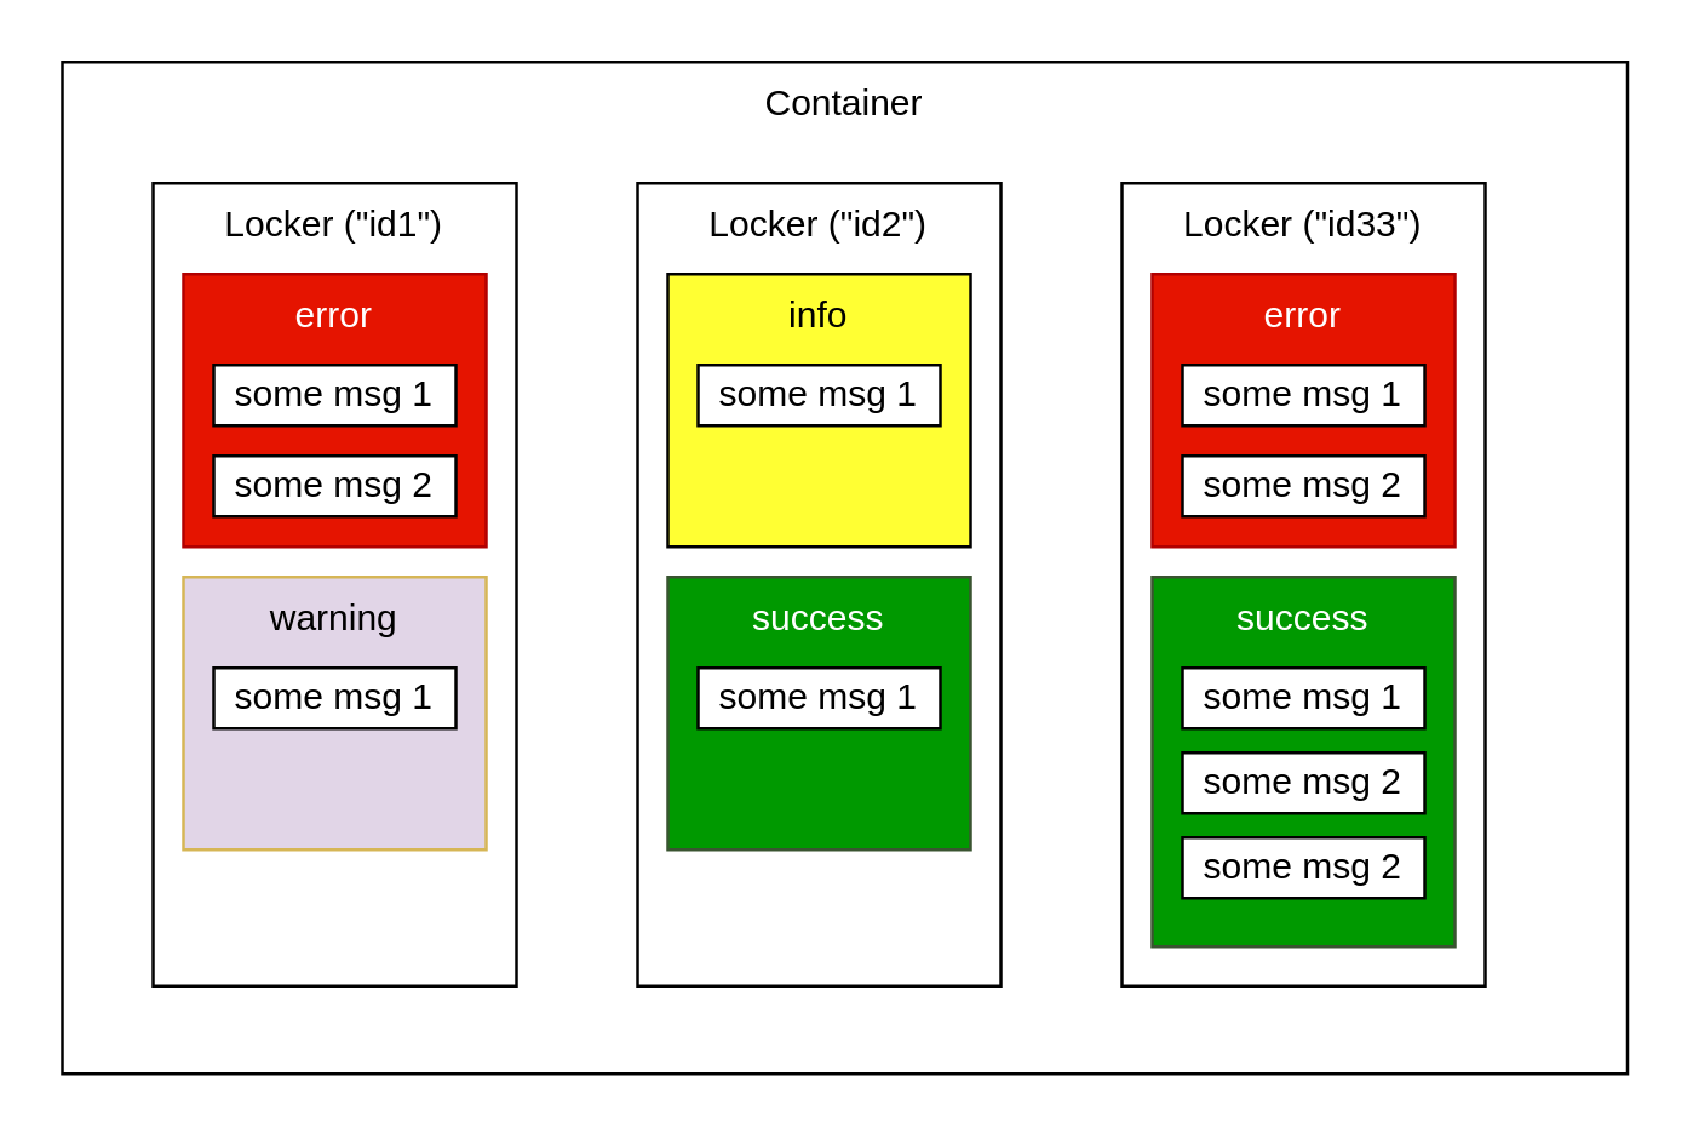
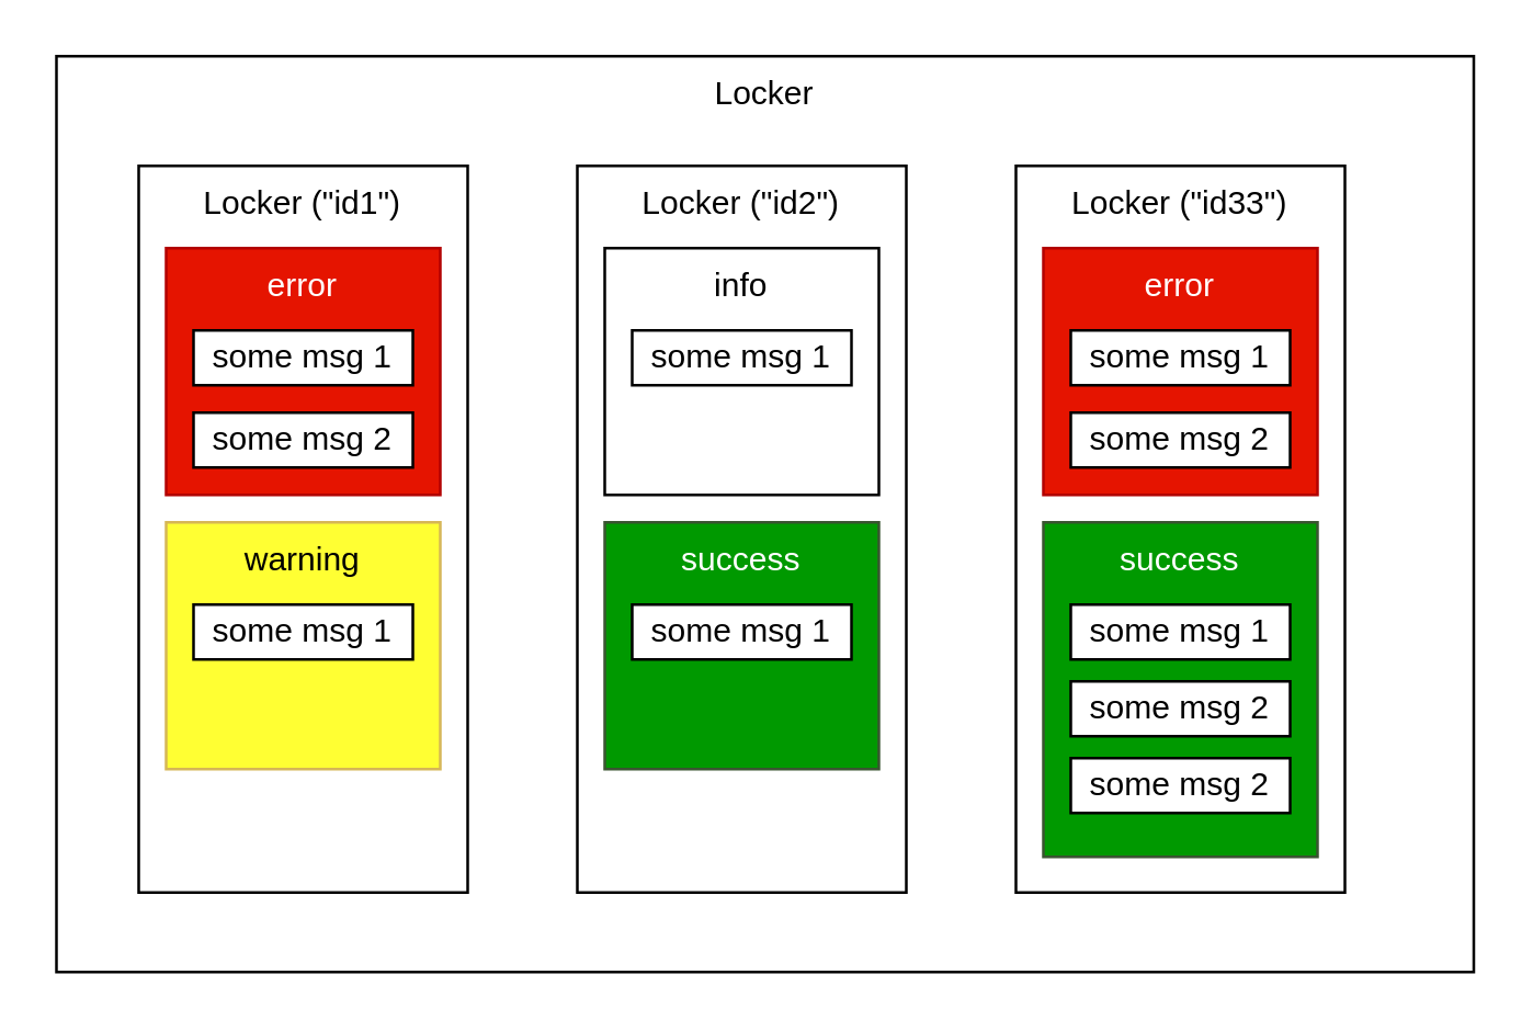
- <mxCell id="2" value="Container" style="rounded=0;whiteSpace=wrap;html=1;verticalAlign=top;" vertex="1" parent="1"><mxGeometry x="20" y="20" width="517" height="334" as="geometry" /></mxCell>
+ <mxCell id="2" value="Locker" style="rounded=0;whiteSpace=wrap;html=1;verticalAlign=top;" vertex="1" parent="1"><mxGeometry x="20" y="20" width="517" height="334" as="geometry" /></mxCell>
- <mxCell id="10" value="info" style="rounded=0;whiteSpace=wrap;html=1;verticalAlign=top;fillColor=#ffff33;" vertex="1" parent="1"><mxGeometry x="220" y="90" width="100" height="90" as="geometry" /></mxCell>
+ <mxCell id="10" value="info" style="rounded=0;whiteSpace=wrap;html=1;verticalAlign=top;" vertex="1" parent="1"><mxGeometry x="220" y="90" width="100" height="90" as="geometry" /></mxCell>
- <mxCell id="7" value="warning" style="rounded=0;whiteSpace=wrap;html=1;verticalAlign=top;strokeColor=#d6b656;fillColor=#e1d5e7;" vertex="1" parent="1"><mxGeometry x="60" y="190" width="100" height="90" as="geometry" /></mxCell>
+ <mxCell id="7" value="warning" style="rounded=0;whiteSpace=wrap;html=1;verticalAlign=top;strokeColor=#d6b656;fillColor=#FFFF33;" vertex="1" parent="1"><mxGeometry x="60" y="190" width="100" height="90" as="geometry" /></mxCell>
